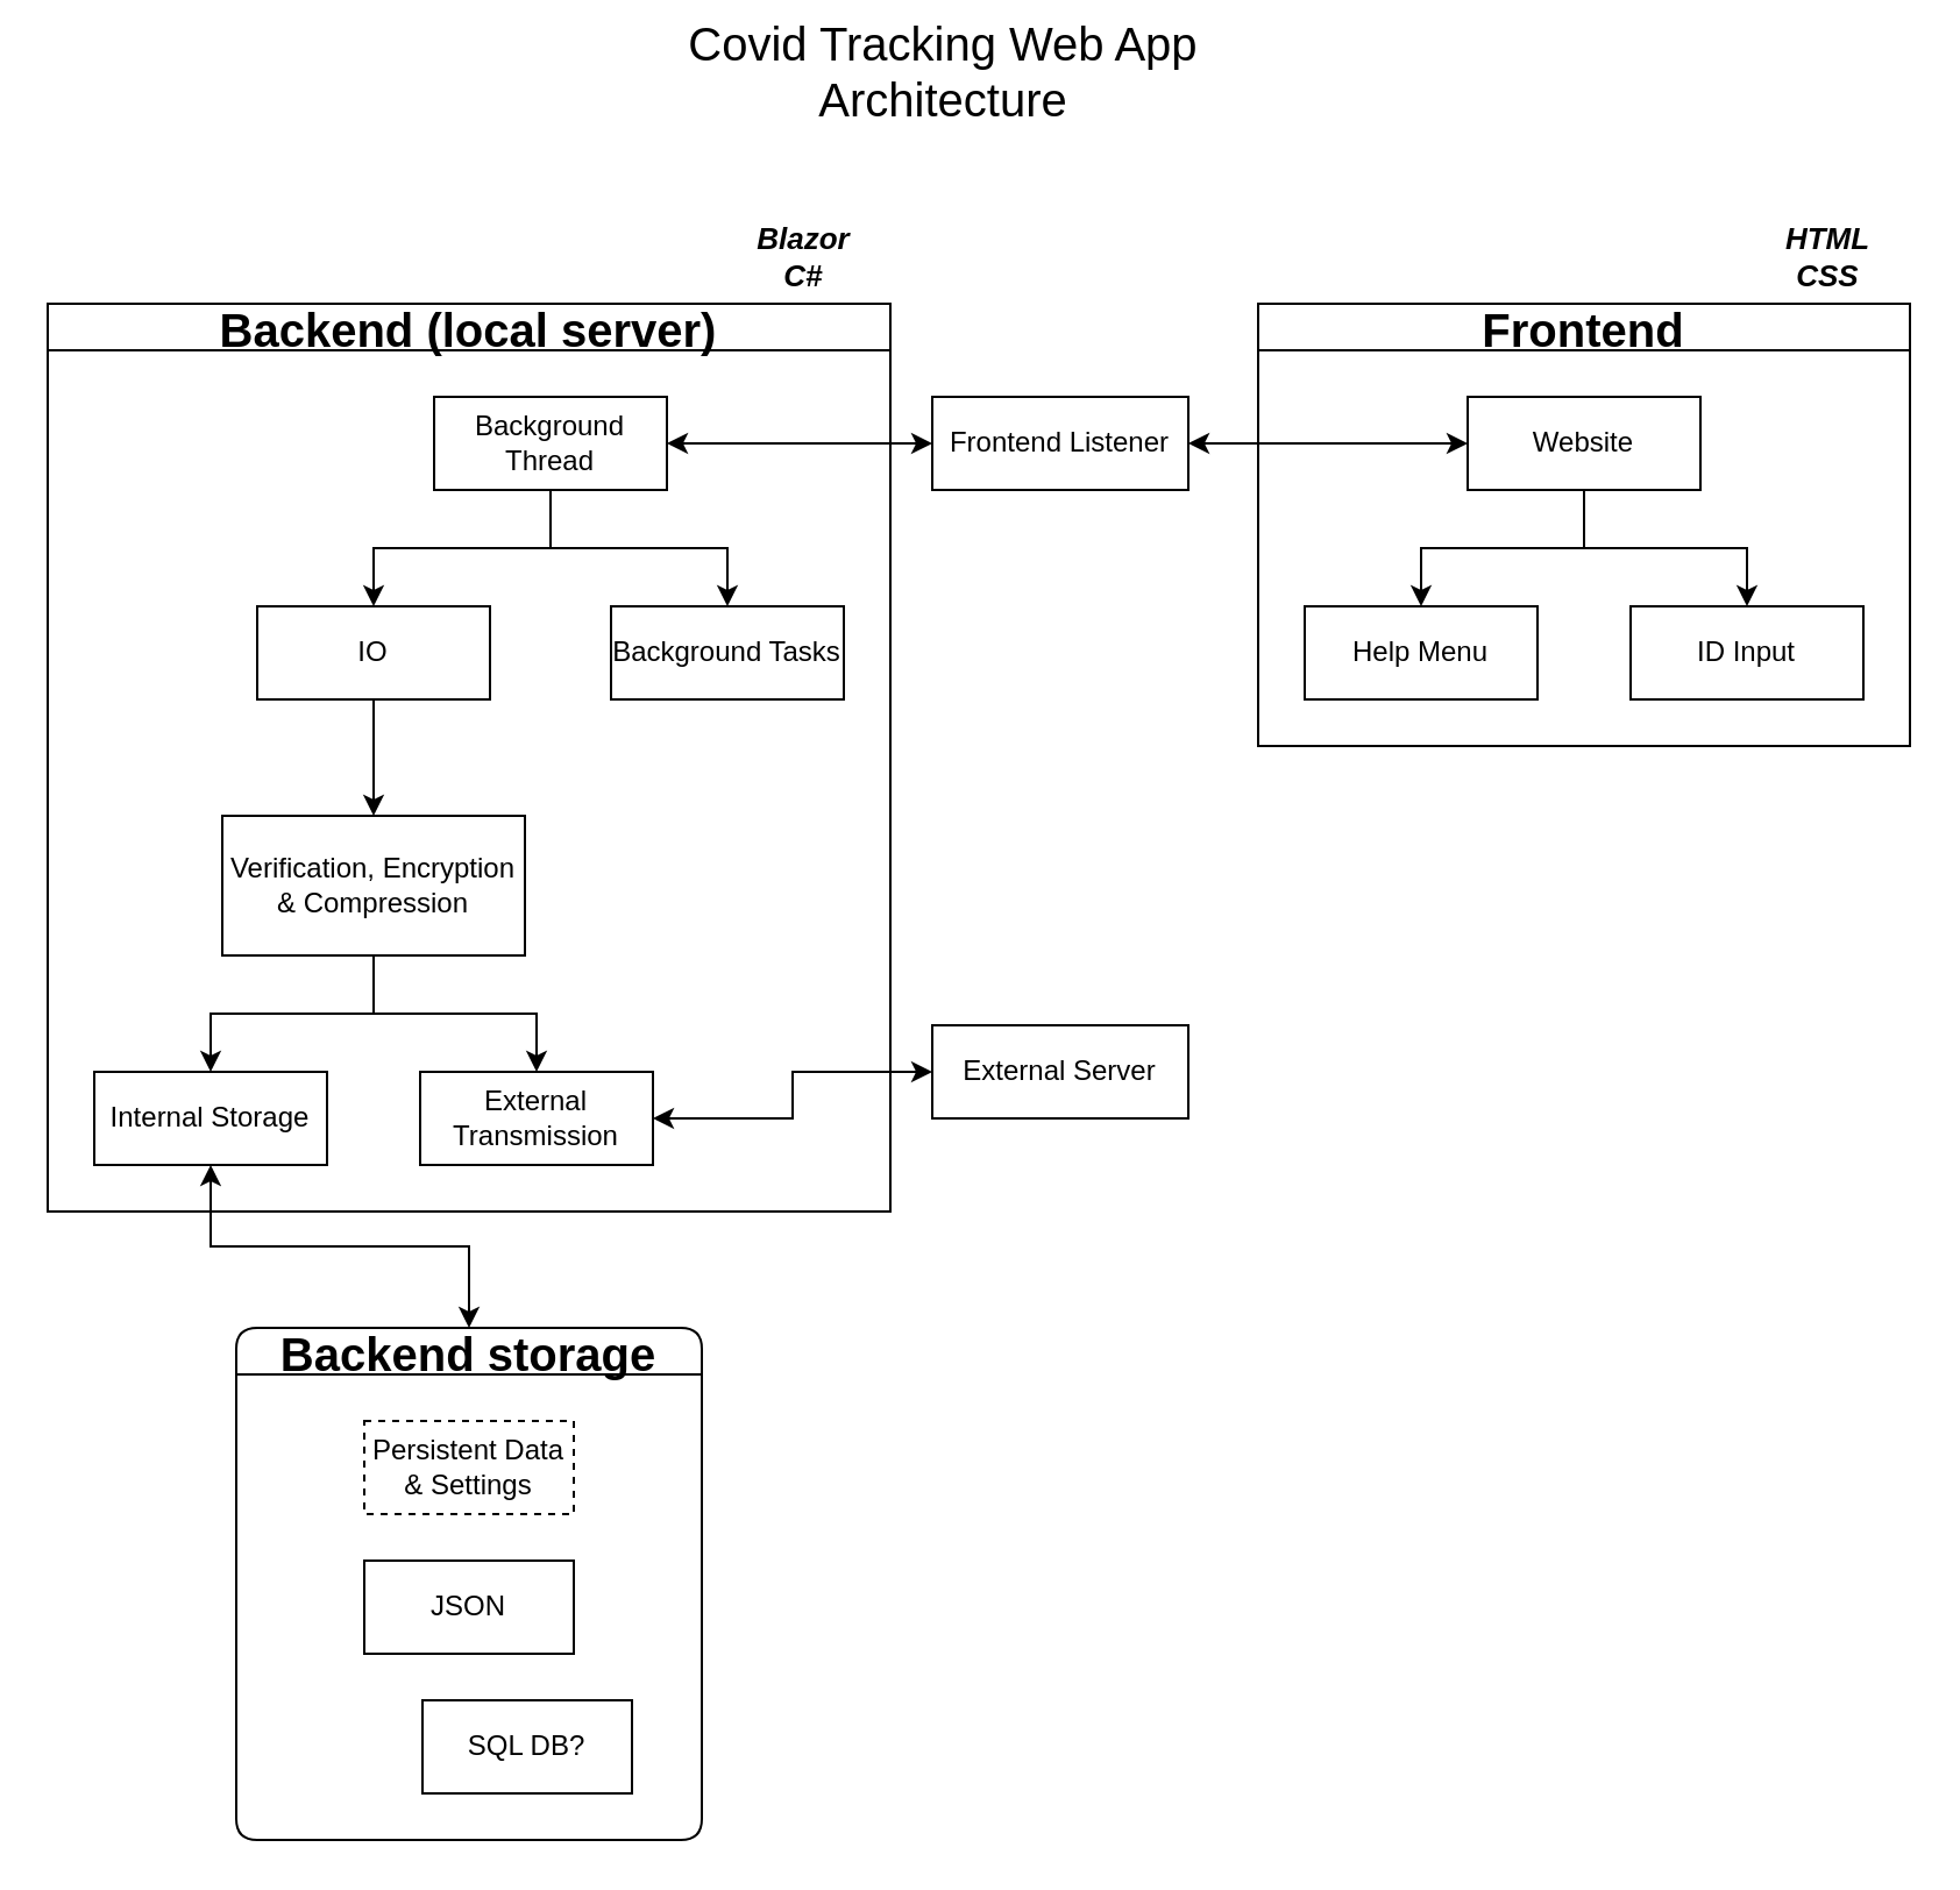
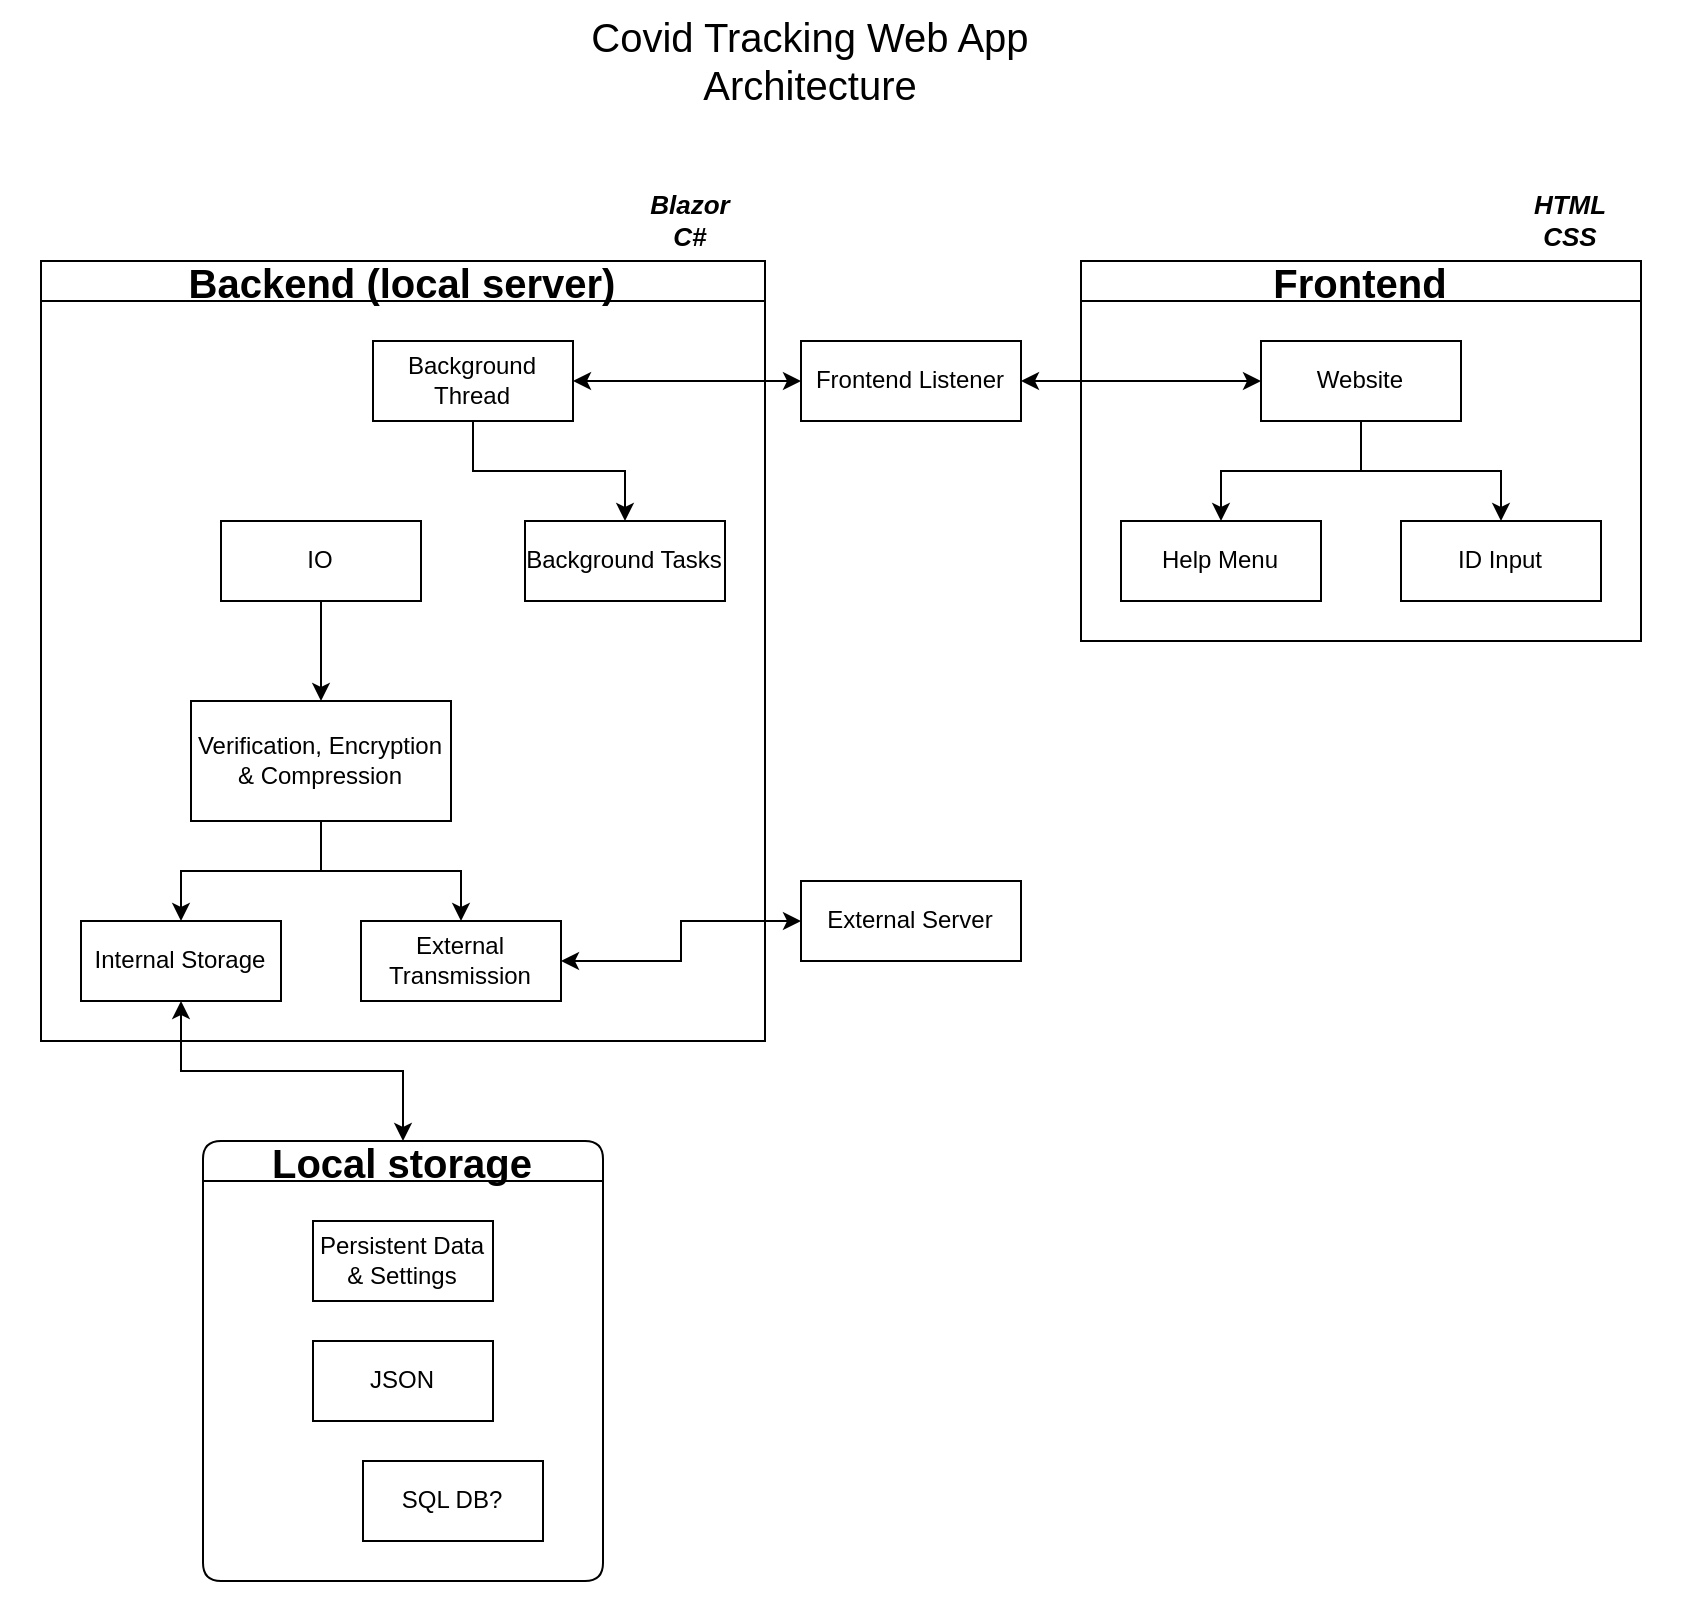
- <mxCell id="5" value="" style="edgeStyle=orthogonalEdgeStyle;rounded=0;orthogonalLoop=1;jettySize=auto;html=1;" parent="3" source="4" target="6" edge="1"><mxGeometry relative="1" as="geometry" /></mxCell>
- <mxCell id="29" value="Backend storage" style="swimlane;rounded=1;shadow=0;glass=0;sketch=0;fontSize=20;startSize=20;" parent="1" vertex="1"><mxGeometry x="101" y="570" width="200" height="220" as="geometry" /></mxCell>
+ <mxCell id="29" value="Local storage" style="swimlane;rounded=1;shadow=0;glass=0;sketch=0;fontSize=20;startSize=20;" parent="1" vertex="1"><mxGeometry x="101" y="570" width="200" height="220" as="geometry" /></mxCell>
- <mxCell id="32" value="Persistent Data &amp;amp; Settings" style="rounded=0;whiteSpace=wrap;html=1;dashed=1;" vertex="1" parent="29"><mxGeometry x="55" y="40" width="90" height="40" as="geometry" /></mxCell>
+ <mxCell id="32" value="Persistent Data &amp;amp; Settings" style="rounded=0;whiteSpace=wrap;html=1;" vertex="1" parent="29"><mxGeometry x="55" y="40" width="90" height="40" as="geometry" /></mxCell>
